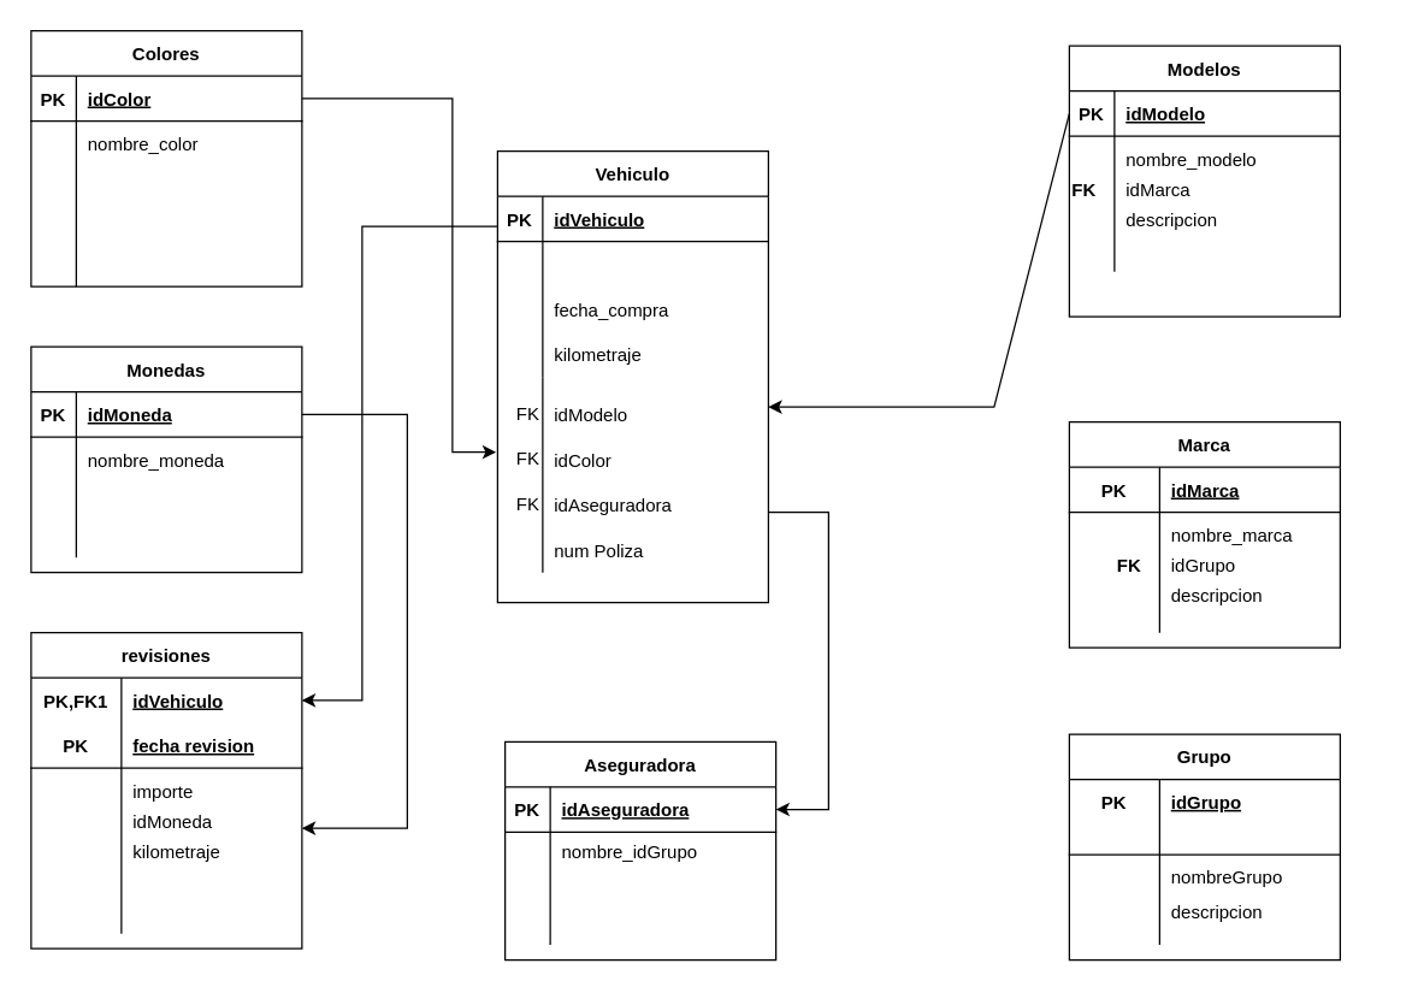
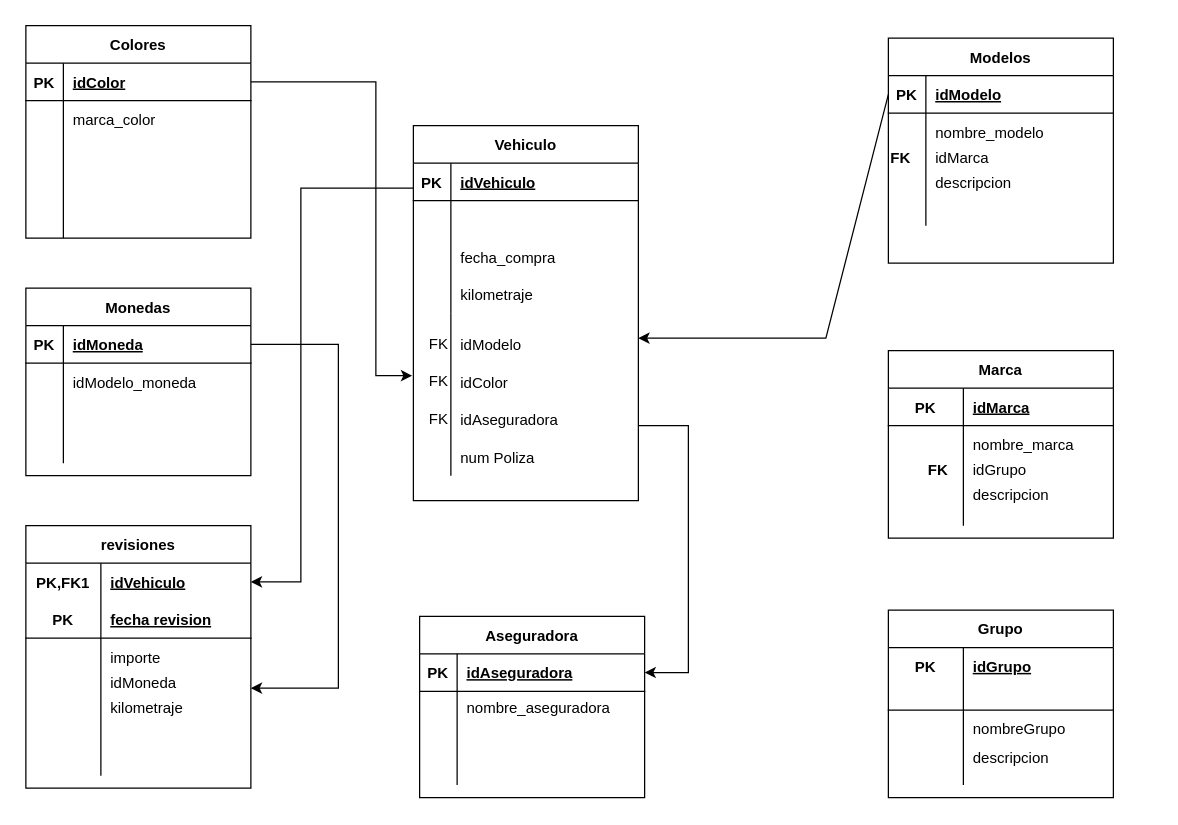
- <mxCell id="82" value="nombre_color" style="shape=partialRectangle;connectable=0;fillColor=none;top=0;left=0;bottom=0;right=0;align=left;spacingLeft=6;overflow=hidden;" parent="80" vertex="1"><mxGeometry x="30" width="150" height="30" as="geometry"><mxRectangle width="150" height="30" as="alternateBounds" /></mxGeometry></mxCell>
+ <mxCell id="82" value="marca_color" style="shape=partialRectangle;connectable=0;fillColor=none;top=0;left=0;bottom=0;right=0;align=left;spacingLeft=6;overflow=hidden;" parent="80" vertex="1"><mxGeometry x="30" width="150" height="30" as="geometry"><mxRectangle width="150" height="30" as="alternateBounds" /></mxGeometry></mxCell>
- <mxCell id="69" value="nombre_moneda" style="shape=partialRectangle;connectable=0;fillColor=none;top=0;left=0;bottom=0;right=0;align=left;spacingLeft=6;overflow=hidden;" parent="67" vertex="1"><mxGeometry x="30" width="150" height="30" as="geometry"><mxRectangle width="150" height="30" as="alternateBounds" /></mxGeometry></mxCell>
+ <mxCell id="69" value="idModelo_moneda" style="shape=partialRectangle;connectable=0;fillColor=none;top=0;left=0;bottom=0;right=0;align=left;spacingLeft=6;overflow=hidden;" parent="67" vertex="1"><mxGeometry x="30" width="150" height="30" as="geometry"><mxRectangle width="150" height="30" as="alternateBounds" /></mxGeometry></mxCell>
- <mxCell id="108" value="nombre_idGrupo" style="shape=partialRectangle;connectable=0;fillColor=none;top=0;left=0;bottom=0;right=0;align=left;spacingLeft=6;overflow=hidden;" parent="106" vertex="1"><mxGeometry x="30" width="150" height="25" as="geometry"><mxRectangle width="150" height="25" as="alternateBounds" /></mxGeometry></mxCell>
+ <mxCell id="108" value="nombre_aseguradora" style="shape=partialRectangle;connectable=0;fillColor=none;top=0;left=0;bottom=0;right=0;align=left;spacingLeft=6;overflow=hidden;" parent="106" vertex="1"><mxGeometry x="30" width="150" height="25" as="geometry"><mxRectangle width="150" height="25" as="alternateBounds" /></mxGeometry></mxCell>
